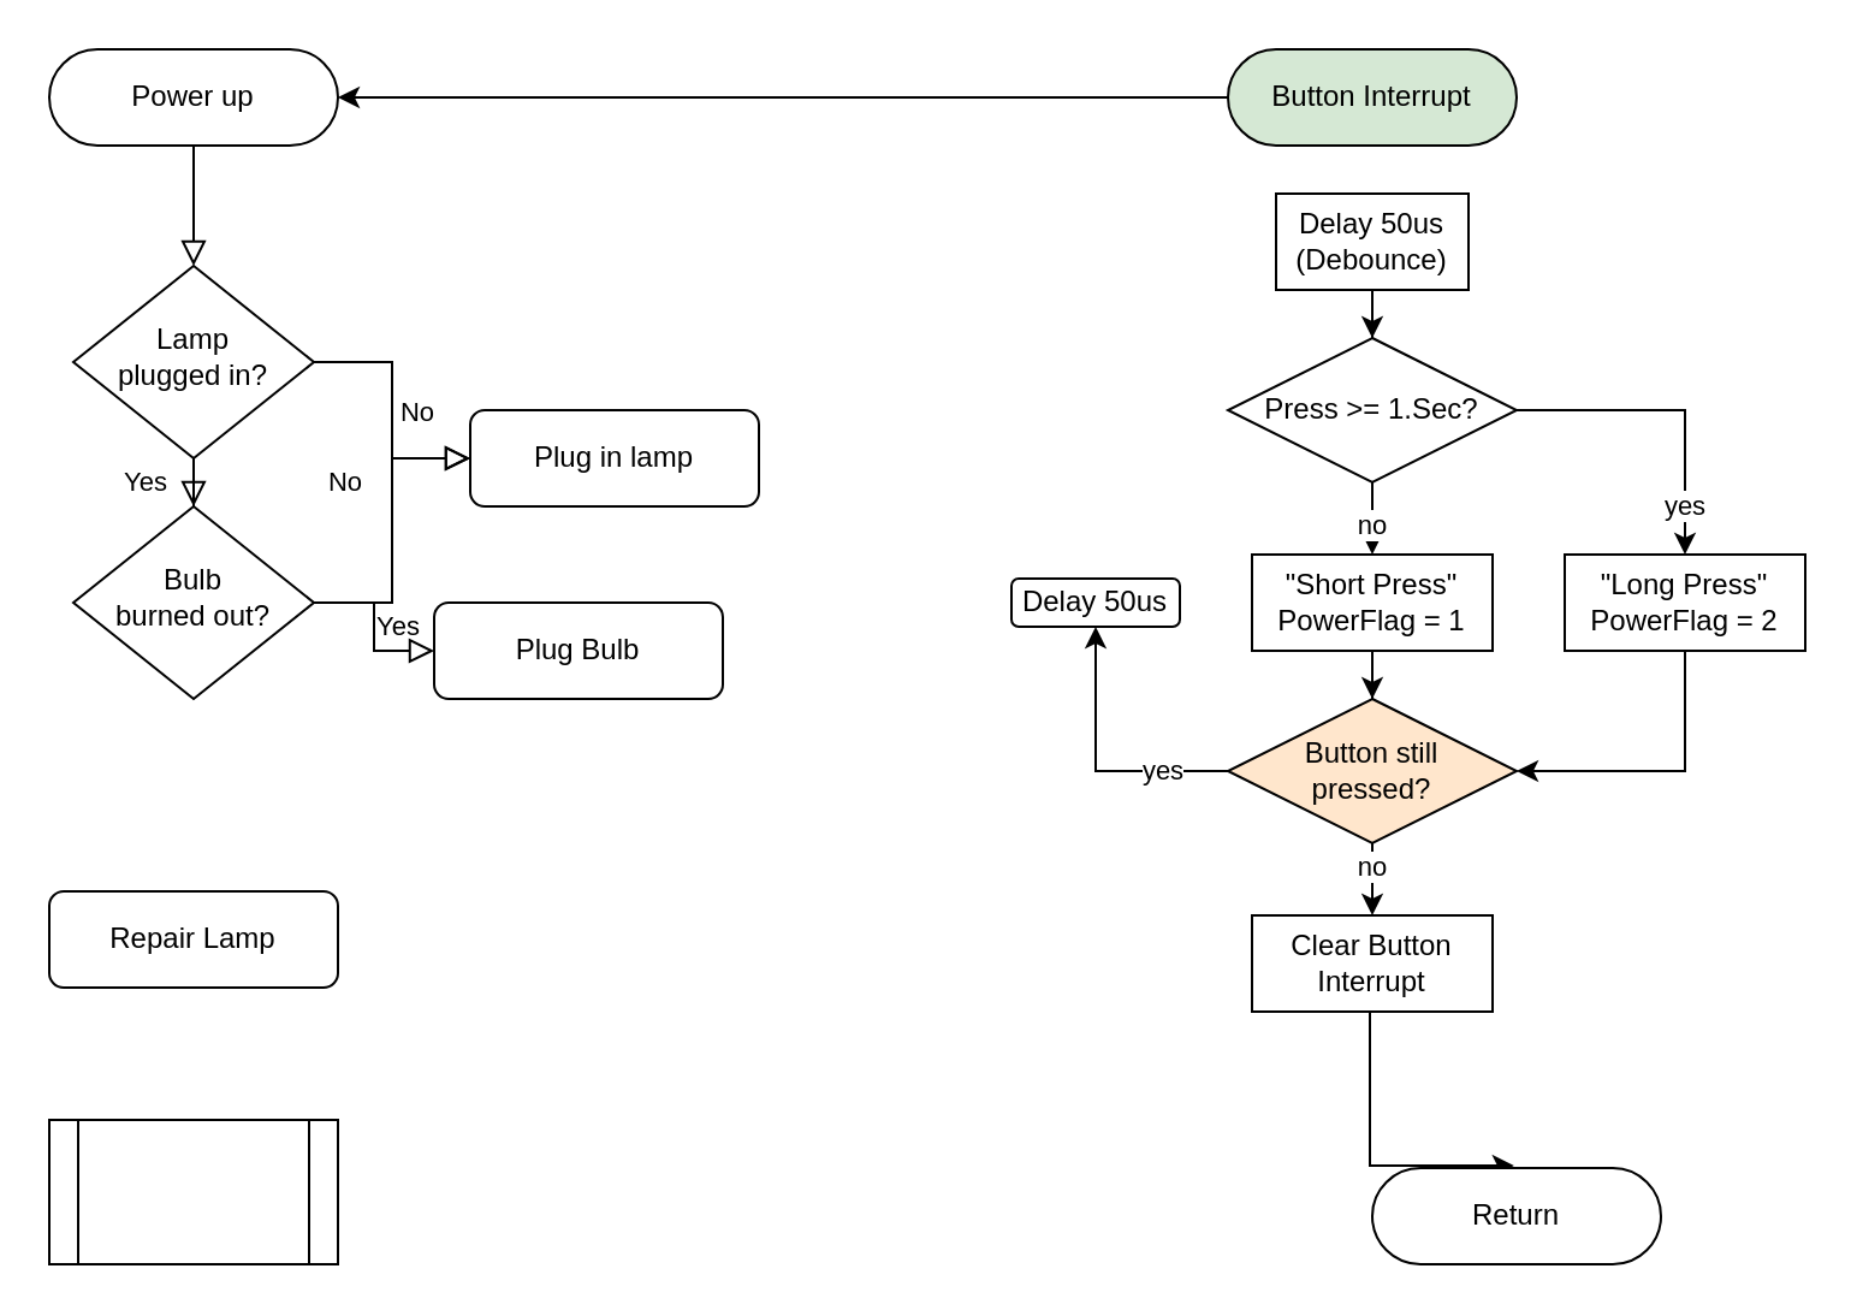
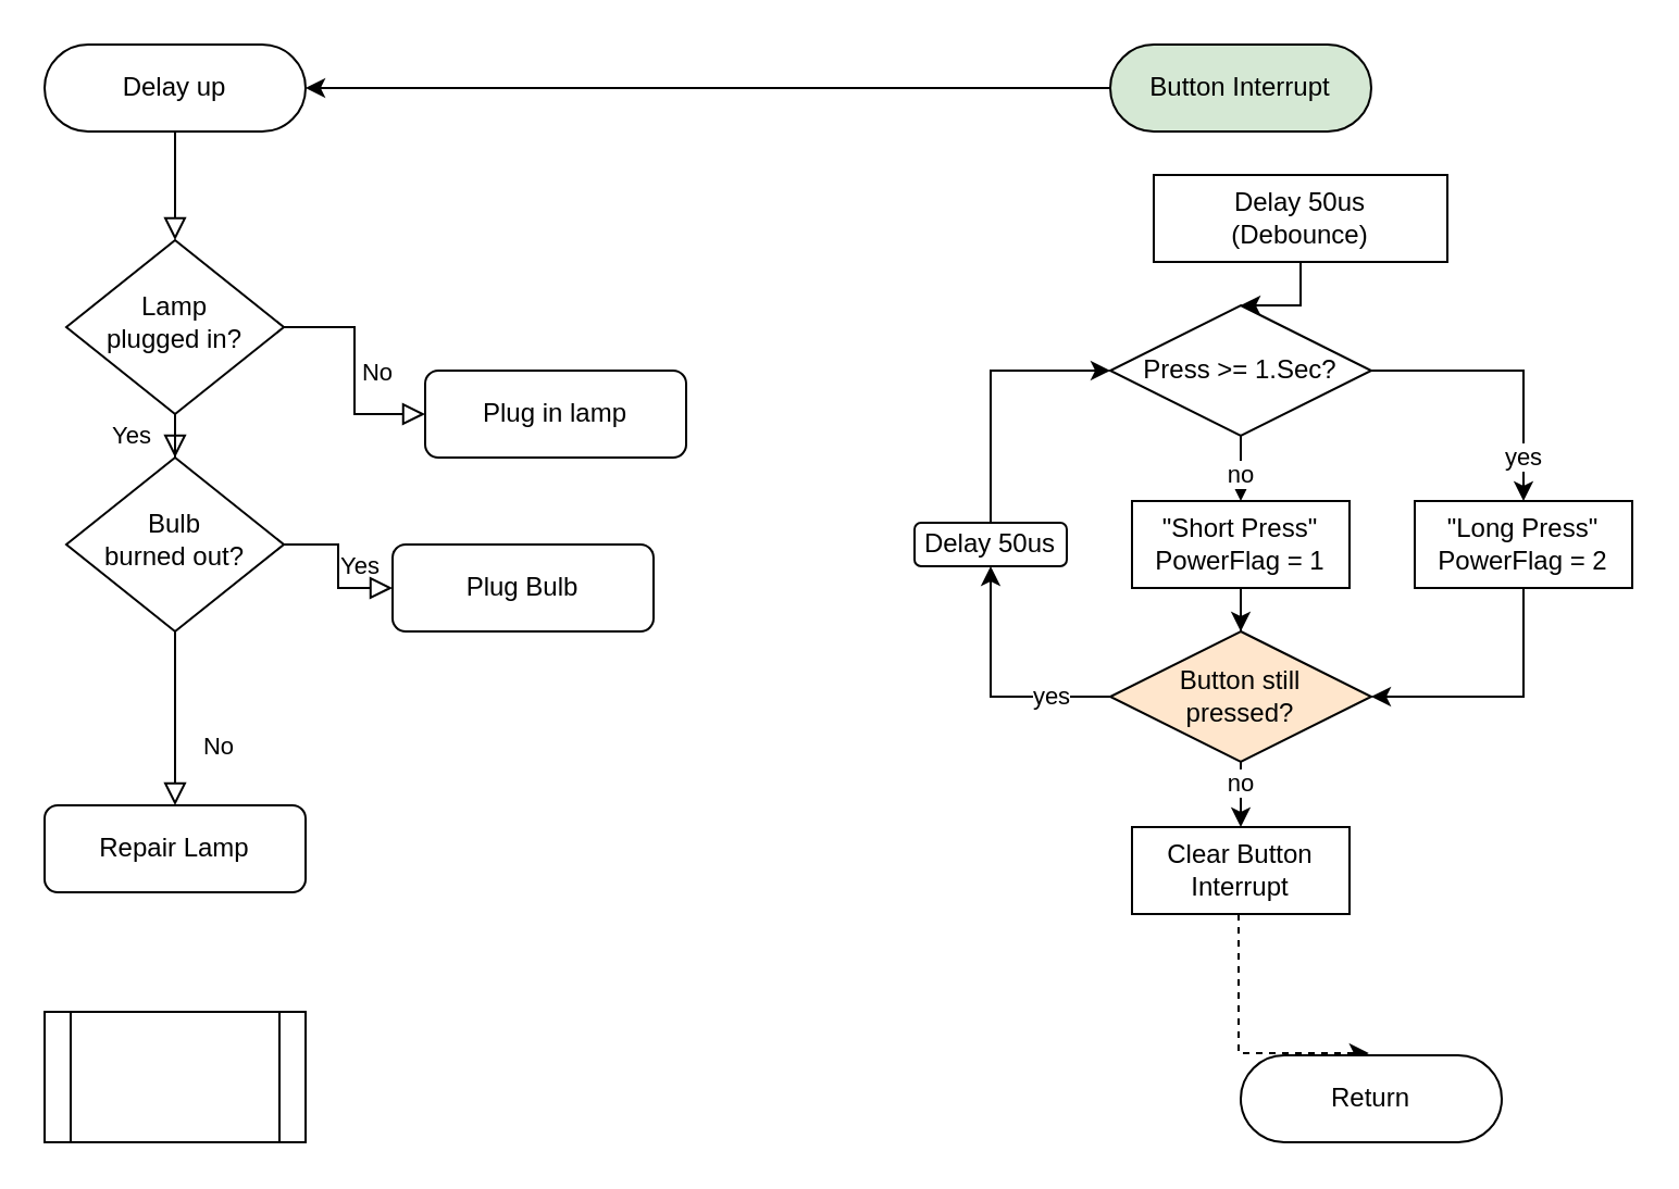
- <mxCell id="3" value="Power up" style="rounded=1;whiteSpace=wrap;html=1;fontSize=12;glass=0;strokeWidth=1;shadow=0;arcSize=50;" parent="1" vertex="1"><mxGeometry x="20" y="20" width="120" height="40" as="geometry" /></mxCell>
+ <mxCell id="3" value="Delay up" style="rounded=1;whiteSpace=wrap;html=1;fontSize=12;glass=0;strokeWidth=1;shadow=0;arcSize=50;" parent="1" vertex="1"><mxGeometry x="20" y="20" width="120" height="40" as="geometry" /></mxCell>
- <mxCell id="20" value="Delay 50us &lt;br&gt;(Debounce)" style="rounded=0;whiteSpace=wrap;html=1;shadow=0;comic=0;sketch=0;" vertex="1" parent="1"><mxGeometry x="530" y="80" width="80" height="40" as="geometry" /></mxCell>
+ <mxCell id="20" value="Delay 50us &lt;br&gt;(Debounce)" style="rounded=0;whiteSpace=wrap;html=1;shadow=0;comic=0;sketch=0;" vertex="1" parent="1"><mxGeometry x="530" y="80" width="135" height="40" as="geometry" /></mxCell>
+ <mxCell id="31" style="edgeStyle=orthogonalEdgeStyle;rounded=0;orthogonalLoop=1;jettySize=auto;html=1;entryX=0;entryY=0.5;entryDx=0;entryDy=0;" edge="1" parent="1" source="32" target="23"><mxGeometry relative="1" as="geometry"><Array as="points"><mxPoint x="455" y="170" /></Array></mxGeometry></mxCell>
- <mxCell id="8" value="No" style="rounded=0;html=1;jettySize=auto;orthogonalLoop=1;fontSize=11;endArrow=block;endFill=0;endSize=8;strokeWidth=1;shadow=0;labelBackgroundColor=none;edgeStyle=orthogonalEdgeStyle;" parent="1" source="10" target="7" edge="1"><mxGeometry x="0.333" y="20" relative="1" as="geometry"><mxPoint as="offset" /></mxGeometry></mxCell>
+ <mxCell id="8" value="No" style="rounded=0;html=1;jettySize=auto;orthogonalLoop=1;fontSize=11;endArrow=block;endFill=0;endSize=8;strokeWidth=1;shadow=0;labelBackgroundColor=none;edgeStyle=orthogonalEdgeStyle;" parent="1" source="10" target="11" edge="1"><mxGeometry x="0.333" y="20" relative="1" as="geometry"><mxPoint as="offset" /></mxGeometry></mxCell>
- <mxCell id="24" style="edgeStyle=orthogonalEdgeStyle;rounded=0;orthogonalLoop=1;jettySize=auto;html=1;entryX=0.491;entryY=-0.024;entryDx=0;entryDy=0;entryPerimeter=0;" edge="1" parent="1" source="25" target="26"><mxGeometry relative="1" as="geometry"><Array as="points"><mxPoint x="569" y="439" /><mxPoint x="569" y="439" /></Array></mxGeometry></mxCell>
+ <mxCell id="24" style="edgeStyle=orthogonalEdgeStyle;rounded=0;orthogonalLoop=1;jettySize=auto;html=1;entryX=0.491;entryY=-0.024;entryDx=0;entryDy=0;entryPerimeter=0;dashed=1;" edge="1" parent="1" source="25" target="26"><mxGeometry relative="1" as="geometry"><Array as="points"><mxPoint x="569" y="439" /><mxPoint x="569" y="439" /></Array></mxGeometry></mxCell>
